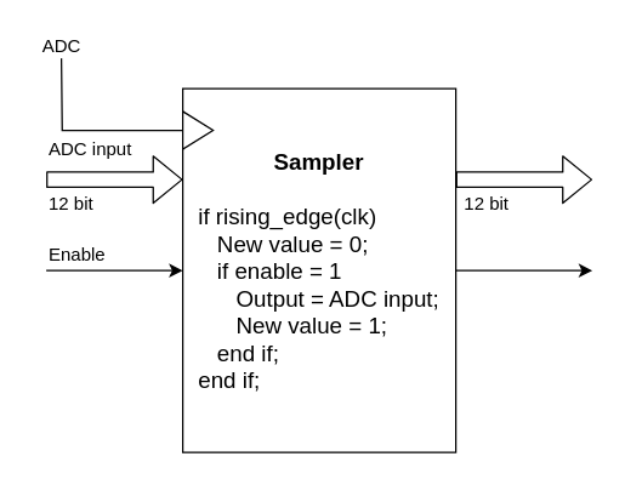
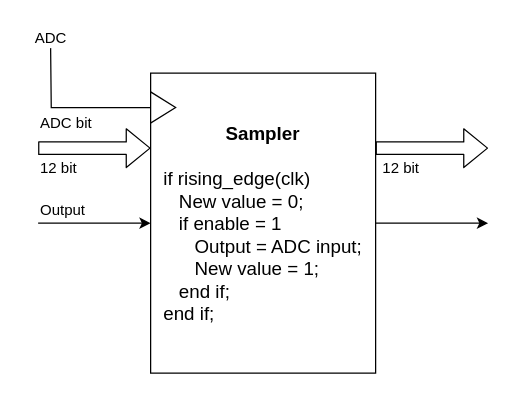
- <mxCell id="9" value="ADC input" style="text;html=1;align=left;verticalAlign=middle;resizable=0;points=[];;autosize=1;" vertex="1" parent="1"><mxGeometry x="30" y="88" width="70" height="20" as="geometry" /></mxCell>
+ <mxCell id="9" value="ADC bit" style="text;html=1;align=left;verticalAlign=middle;resizable=0;points=[];;autosize=1;" vertex="1" parent="1"><mxGeometry x="30" y="88" width="70" height="20" as="geometry" /></mxCell>
- <mxCell id="12" value="Enable" style="text;html=1;align=left;verticalAlign=middle;resizable=0;points=[];;autosize=1;" vertex="1" parent="1"><mxGeometry x="30" y="158" width="50" height="20" as="geometry" /></mxCell>
+ <mxCell id="12" value="Output" style="text;html=1;align=left;verticalAlign=middle;resizable=0;points=[];;autosize=1;" vertex="1" parent="1"><mxGeometry x="30" y="158" width="50" height="20" as="geometry" /></mxCell>
